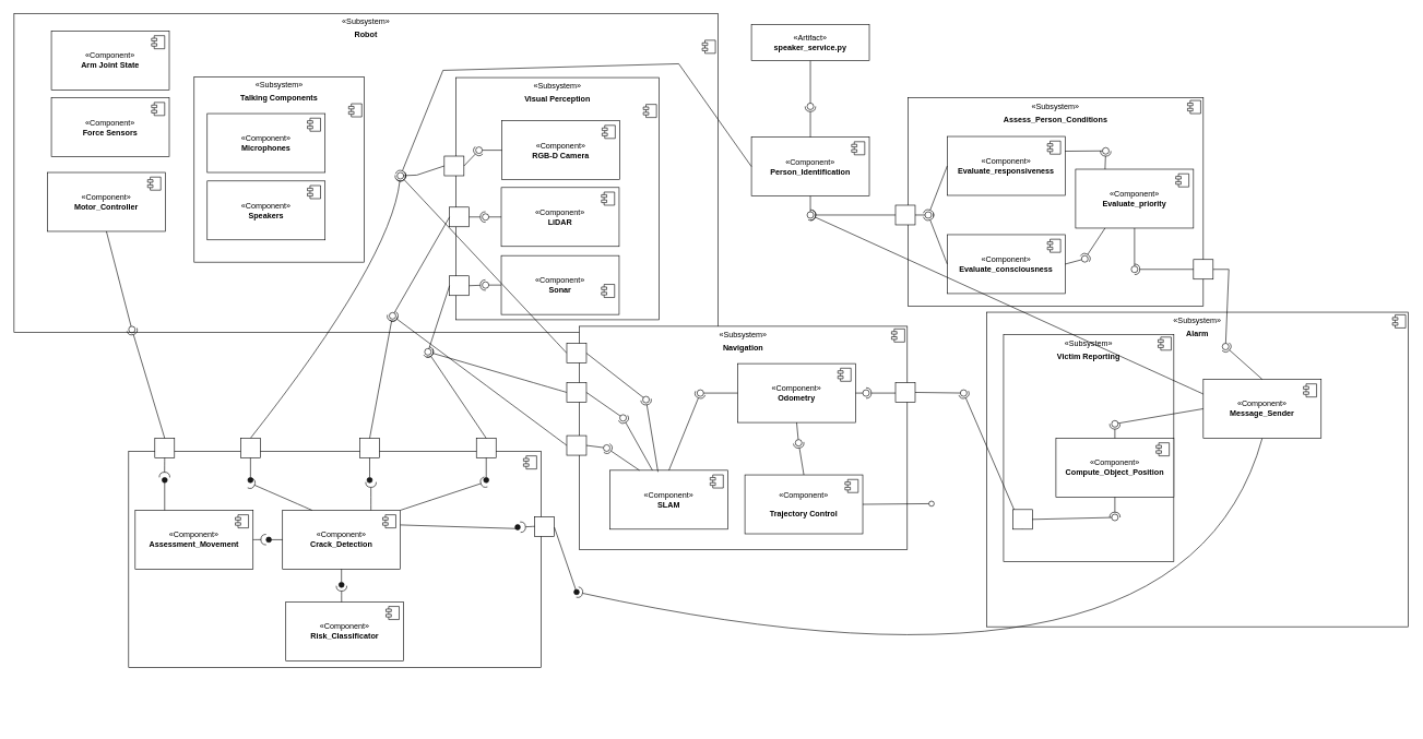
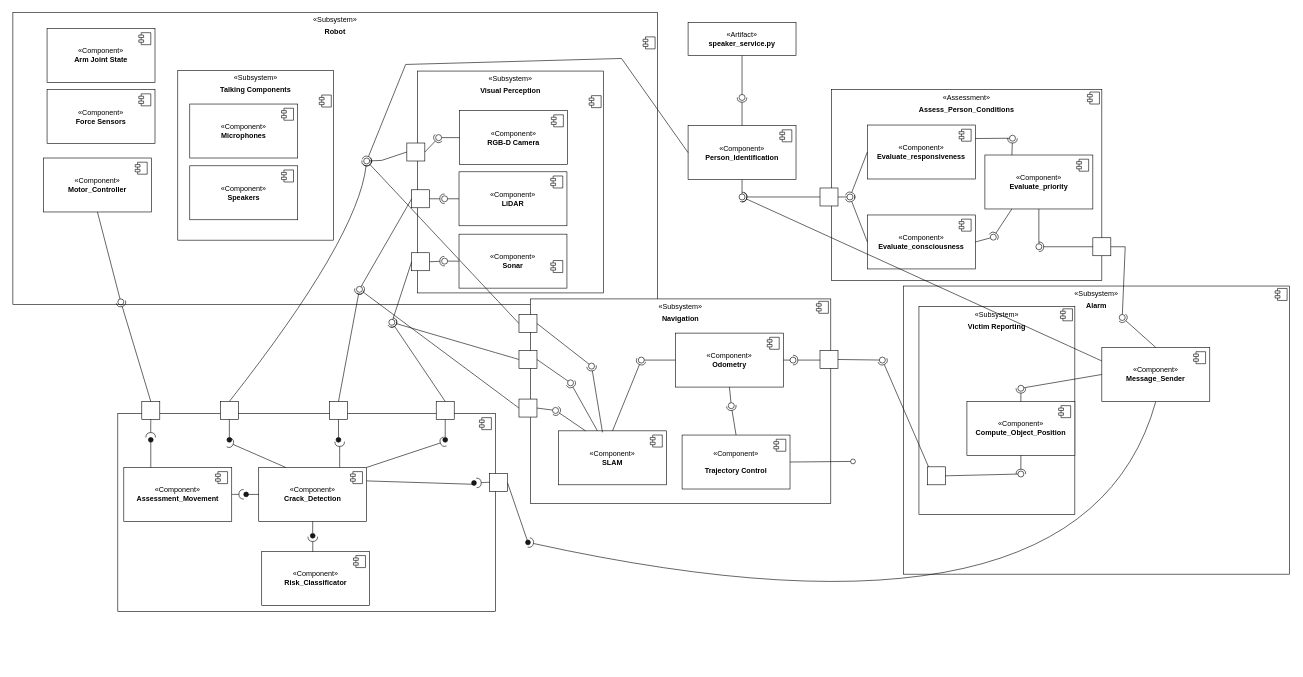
- <mxCell id="58" value="&lt;p style=&quot;margin:0px;margin-top:6px;text-align:center;&quot;&gt;&lt;span style=&quot;color: rgb(0, 0, 0);&quot;&gt;«Subsystem»&lt;/span&gt;&lt;/p&gt;&lt;p style=&quot;margin:0px;margin-top:6px;text-align:center;&quot;&gt;&lt;b&gt;Assess_Person_Conditions&lt;/b&gt;&lt;/p&gt;&lt;p style=&quot;margin:0px;margin-left:8px;&quot;&gt;&lt;br&gt;&lt;/p&gt;" style="align=left;overflow=fill;html=1;dropTarget=0;whiteSpace=wrap;" vertex="1" parent="1"><mxGeometry x="1385" y="149" width="451" height="318" as="geometry" /></mxCell>
+ <mxCell id="58" value="&lt;p style=&quot;margin:0px;margin-top:6px;text-align:center;&quot;&gt;&lt;span style=&quot;color: rgb(0, 0, 0);&quot;&gt;«Assessment»&lt;/span&gt;&lt;/p&gt;&lt;p style=&quot;margin:0px;margin-top:6px;text-align:center;&quot;&gt;&lt;b&gt;Assess_Person_Conditions&lt;/b&gt;&lt;/p&gt;&lt;p style=&quot;margin:0px;margin-left:8px;&quot;&gt;&lt;br&gt;&lt;/p&gt;" style="align=left;overflow=fill;html=1;dropTarget=0;whiteSpace=wrap;" vertex="1" parent="1"><mxGeometry x="1385" y="149" width="451" height="318" as="geometry" /></mxCell>
